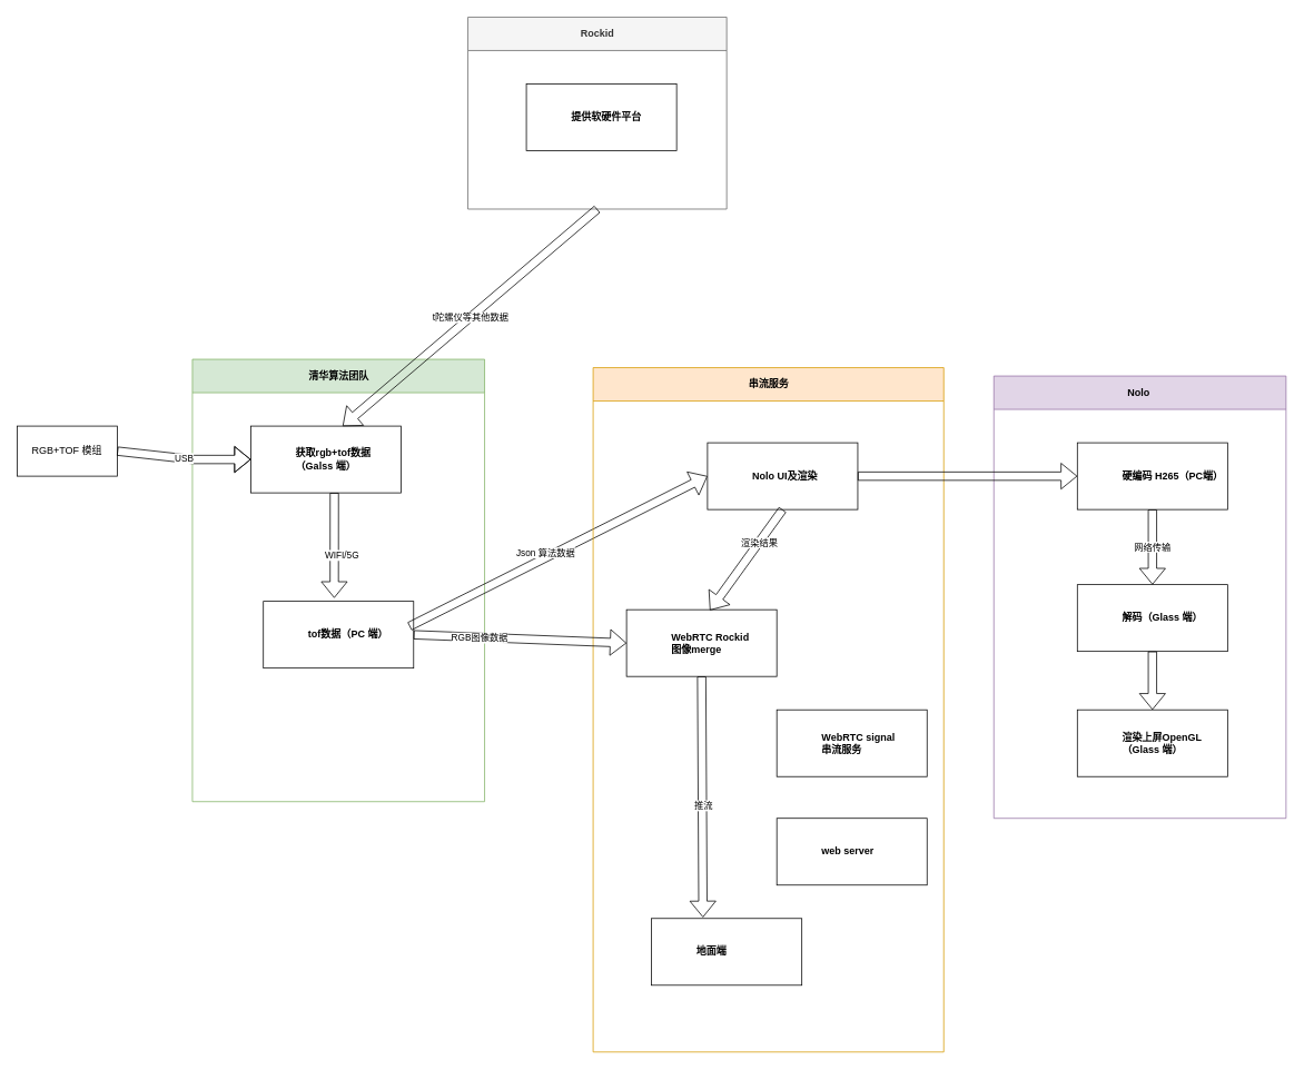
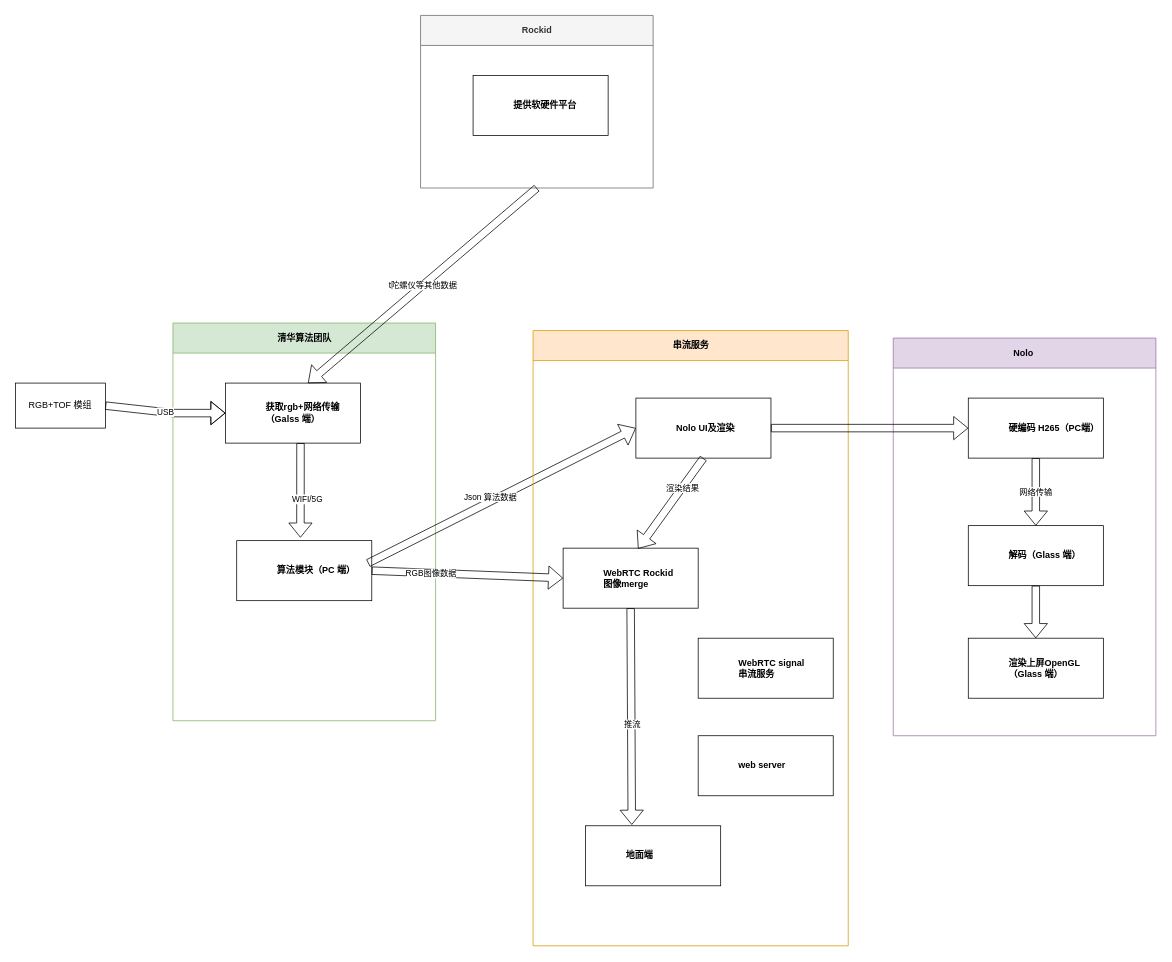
- <mxCell id="3" value="获取rgb+tof数据&lt;br&gt;（Galss 端）" style="label;image=https://cdn3.iconfinder.com/data/icons/user-avatars-1/512/users-10-3-128.png;whiteSpace=wrap;html=1;rounded=0;glass=0;treeFolding=1;treeMoving=1;" vertex="1" parent="2"><mxGeometry x="70" y="80" width="180" height="80" as="geometry" /></mxCell>
+ <mxCell id="3" value="获取rgb+网络传输&lt;br&gt;（Galss 端）" style="label;image=https://cdn3.iconfinder.com/data/icons/user-avatars-1/512/users-10-3-128.png;whiteSpace=wrap;html=1;rounded=0;glass=0;treeFolding=1;treeMoving=1;" vertex="1" parent="2"><mxGeometry x="70" y="80" width="180" height="80" as="geometry" /></mxCell>
- <mxCell id="6" value="tof数据（PC 端）" style="label;image=https://cdn3.iconfinder.com/data/icons/user-avatars-1/512/users-10-3-128.png;whiteSpace=wrap;html=1;rounded=0;glass=0;treeFolding=1;treeMoving=1;" vertex="1" parent="2"><mxGeometry x="85" y="290" width="180" height="80" as="geometry" /></mxCell>
+ <mxCell id="6" value="算法模块（PC 端）" style="label;image=https://cdn3.iconfinder.com/data/icons/user-avatars-1/512/users-10-3-128.png;whiteSpace=wrap;html=1;rounded=0;glass=0;treeFolding=1;treeMoving=1;" vertex="1" parent="2"><mxGeometry x="85" y="290" width="180" height="80" as="geometry" /></mxCell>
